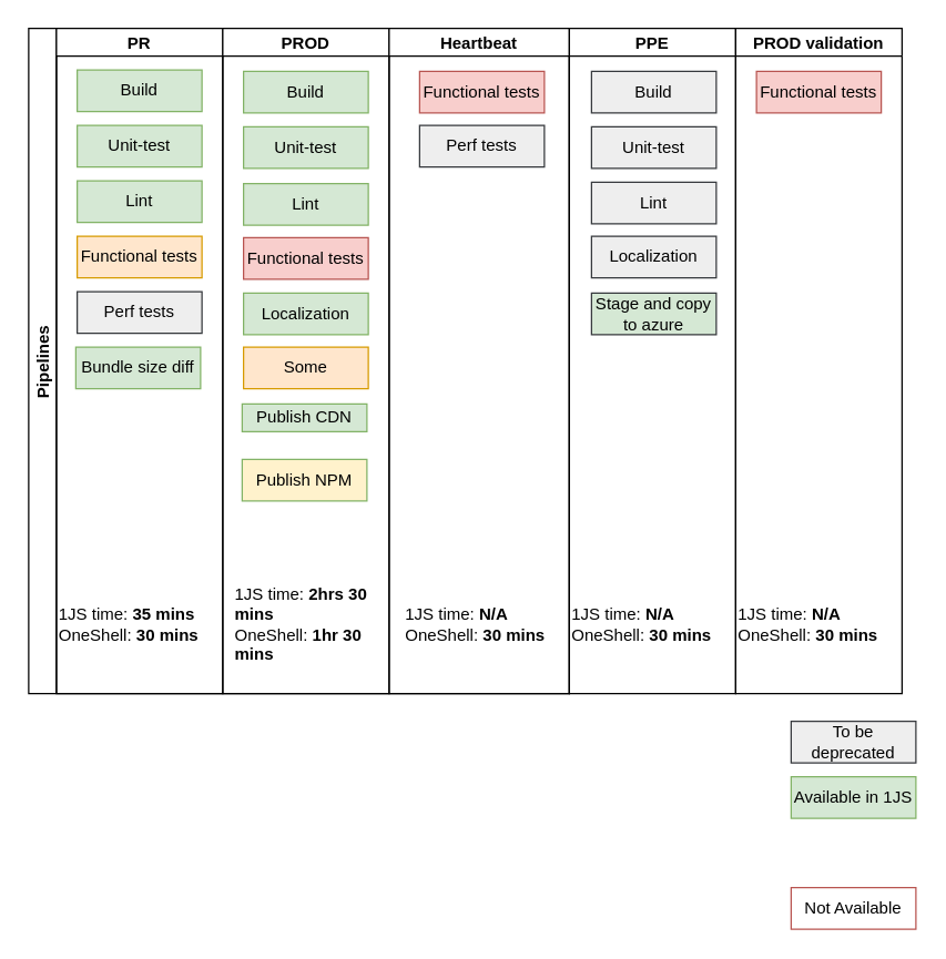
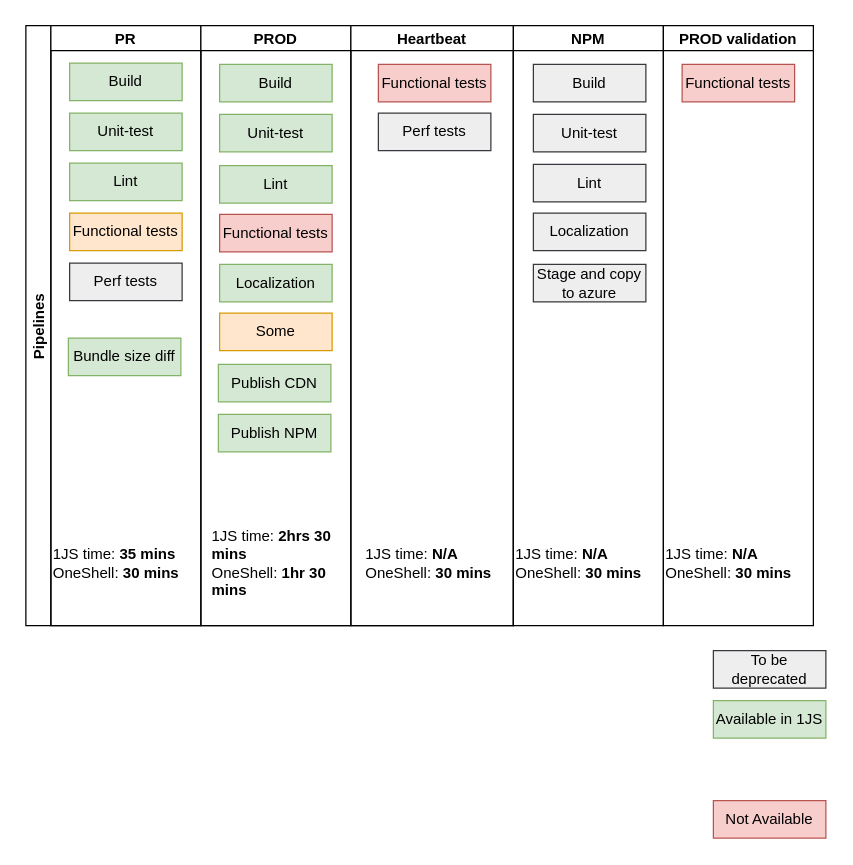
- <mxCell id="10" value="PPE" style="swimlane;startSize=20;" parent="1" vertex="1"><mxGeometry x="410" y="20" width="120" height="480" as="geometry" /></mxCell>
+ <mxCell id="10" value="NPM" style="swimlane;startSize=20;" parent="1" vertex="1"><mxGeometry x="410" y="20" width="120" height="480" as="geometry" /></mxCell>
- <mxCell id="28" value="Stage and copy to azure" style="rounded=0;whiteSpace=wrap;html=1;fillColor=#d5e8d4;strokeColor=#36393d;" parent="1" vertex="1"><mxGeometry x="426" y="211" width="90" height="30" as="geometry" /></mxCell>
+ <mxCell id="28" value="Stage and copy to azure" style="rounded=0;whiteSpace=wrap;html=1;fillColor=#eeeeee;strokeColor=#36393d;" parent="1" vertex="1"><mxGeometry x="426" y="211" width="90" height="30" as="geometry" /></mxCell>
- <mxCell id="24" value="Bundle size diff" style="rounded=0;whiteSpace=wrap;html=1;fillColor=#d5e8d4;strokeColor=#82b366;" parent="1" vertex="1"><mxGeometry x="54" y="250" width="90" height="30" as="geometry" /></mxCell>
+ <mxCell id="24" value="Bundle size diff" style="rounded=0;whiteSpace=wrap;html=1;fillColor=#d5e8d4;strokeColor=#82b366;" parent="1" vertex="1"><mxGeometry x="54" y="270" width="90" height="30" as="geometry" /></mxCell>
- <mxCell id="19" value="Publish CDN" style="rounded=0;whiteSpace=wrap;html=1;fillColor=#d5e8d4;strokeColor=#82b366;" parent="1" vertex="1"><mxGeometry x="174" y="291" width="90" height="20" as="geometry" /></mxCell>
+ <mxCell id="19" value="Publish CDN" style="rounded=0;whiteSpace=wrap;html=1;fillColor=#d5e8d4;strokeColor=#82b366;" parent="1" vertex="1"><mxGeometry x="174" y="291" width="90" height="30" as="geometry" /></mxCell>
- <mxCell id="20" value="Publish NPM" style="rounded=0;whiteSpace=wrap;html=1;fillColor=#fff2cc;strokeColor=#82b366;" parent="1" vertex="1"><mxGeometry x="174" y="331" width="90" height="30" as="geometry" /></mxCell>
+ <mxCell id="20" value="Publish NPM" style="rounded=0;whiteSpace=wrap;html=1;fillColor=#d5e8d4;strokeColor=#82b366;" parent="1" vertex="1"><mxGeometry x="174" y="331" width="90" height="30" as="geometry" /></mxCell>
- <mxCell id="32" value="Not Available" style="rounded=0;whiteSpace=wrap;html=1;fillColor=#ffffff;strokeColor=#b85450;" parent="1" vertex="1"><mxGeometry x="570" y="640" width="90" height="30" as="geometry" /></mxCell>
+ <mxCell id="32" value="Not Available" style="rounded=0;whiteSpace=wrap;html=1;fillColor=#f8cecc;strokeColor=#b85450;" parent="1" vertex="1"><mxGeometry x="570" y="640" width="90" height="30" as="geometry" /></mxCell>
